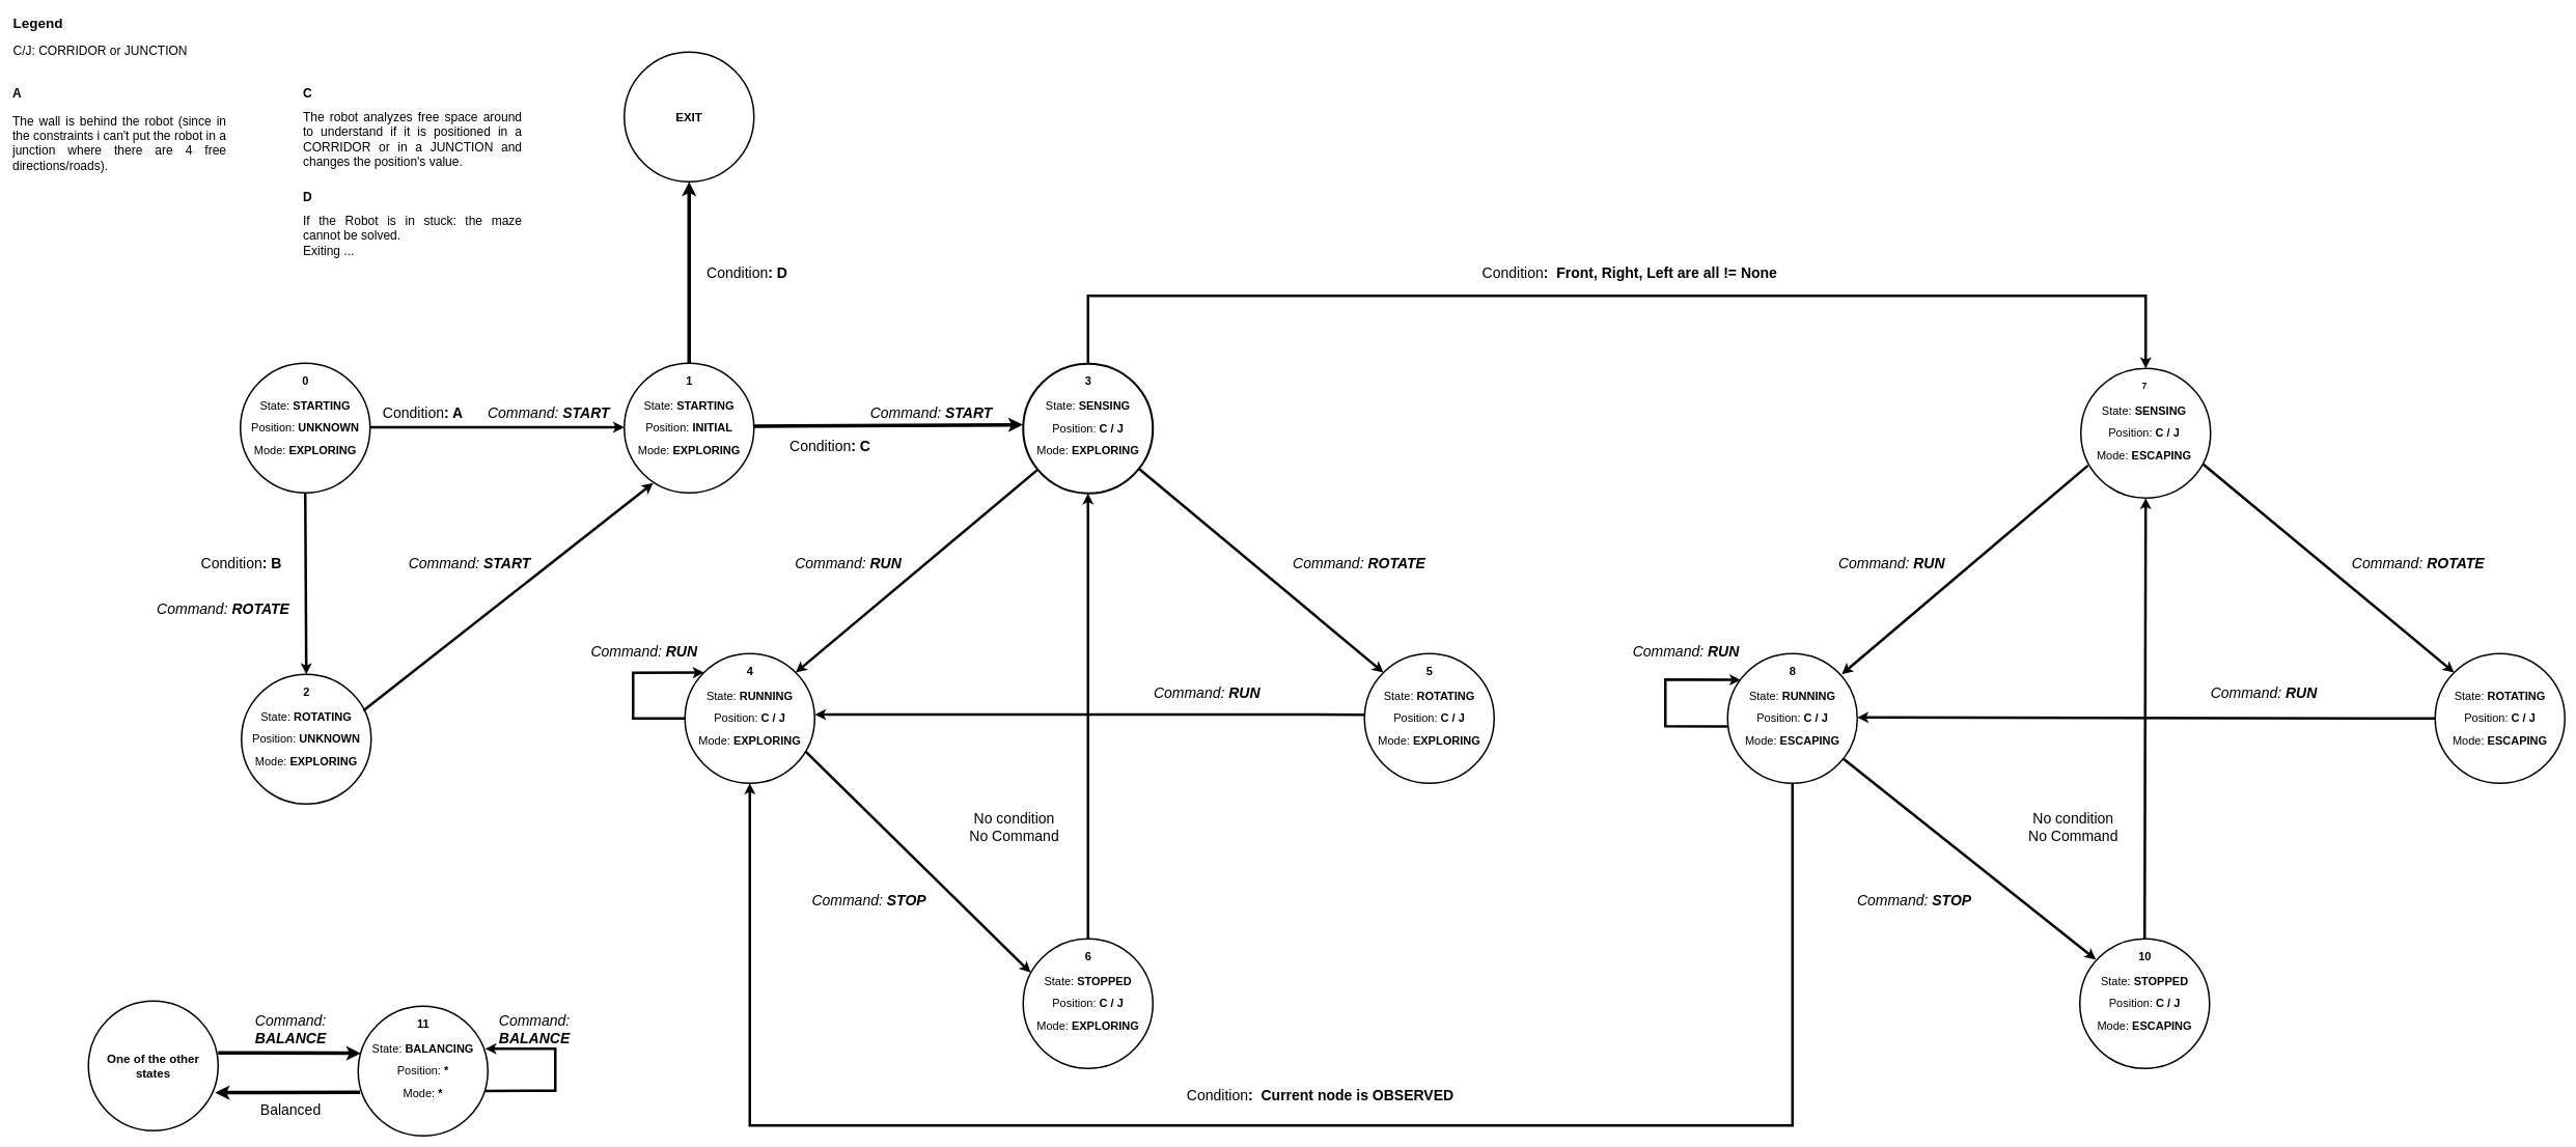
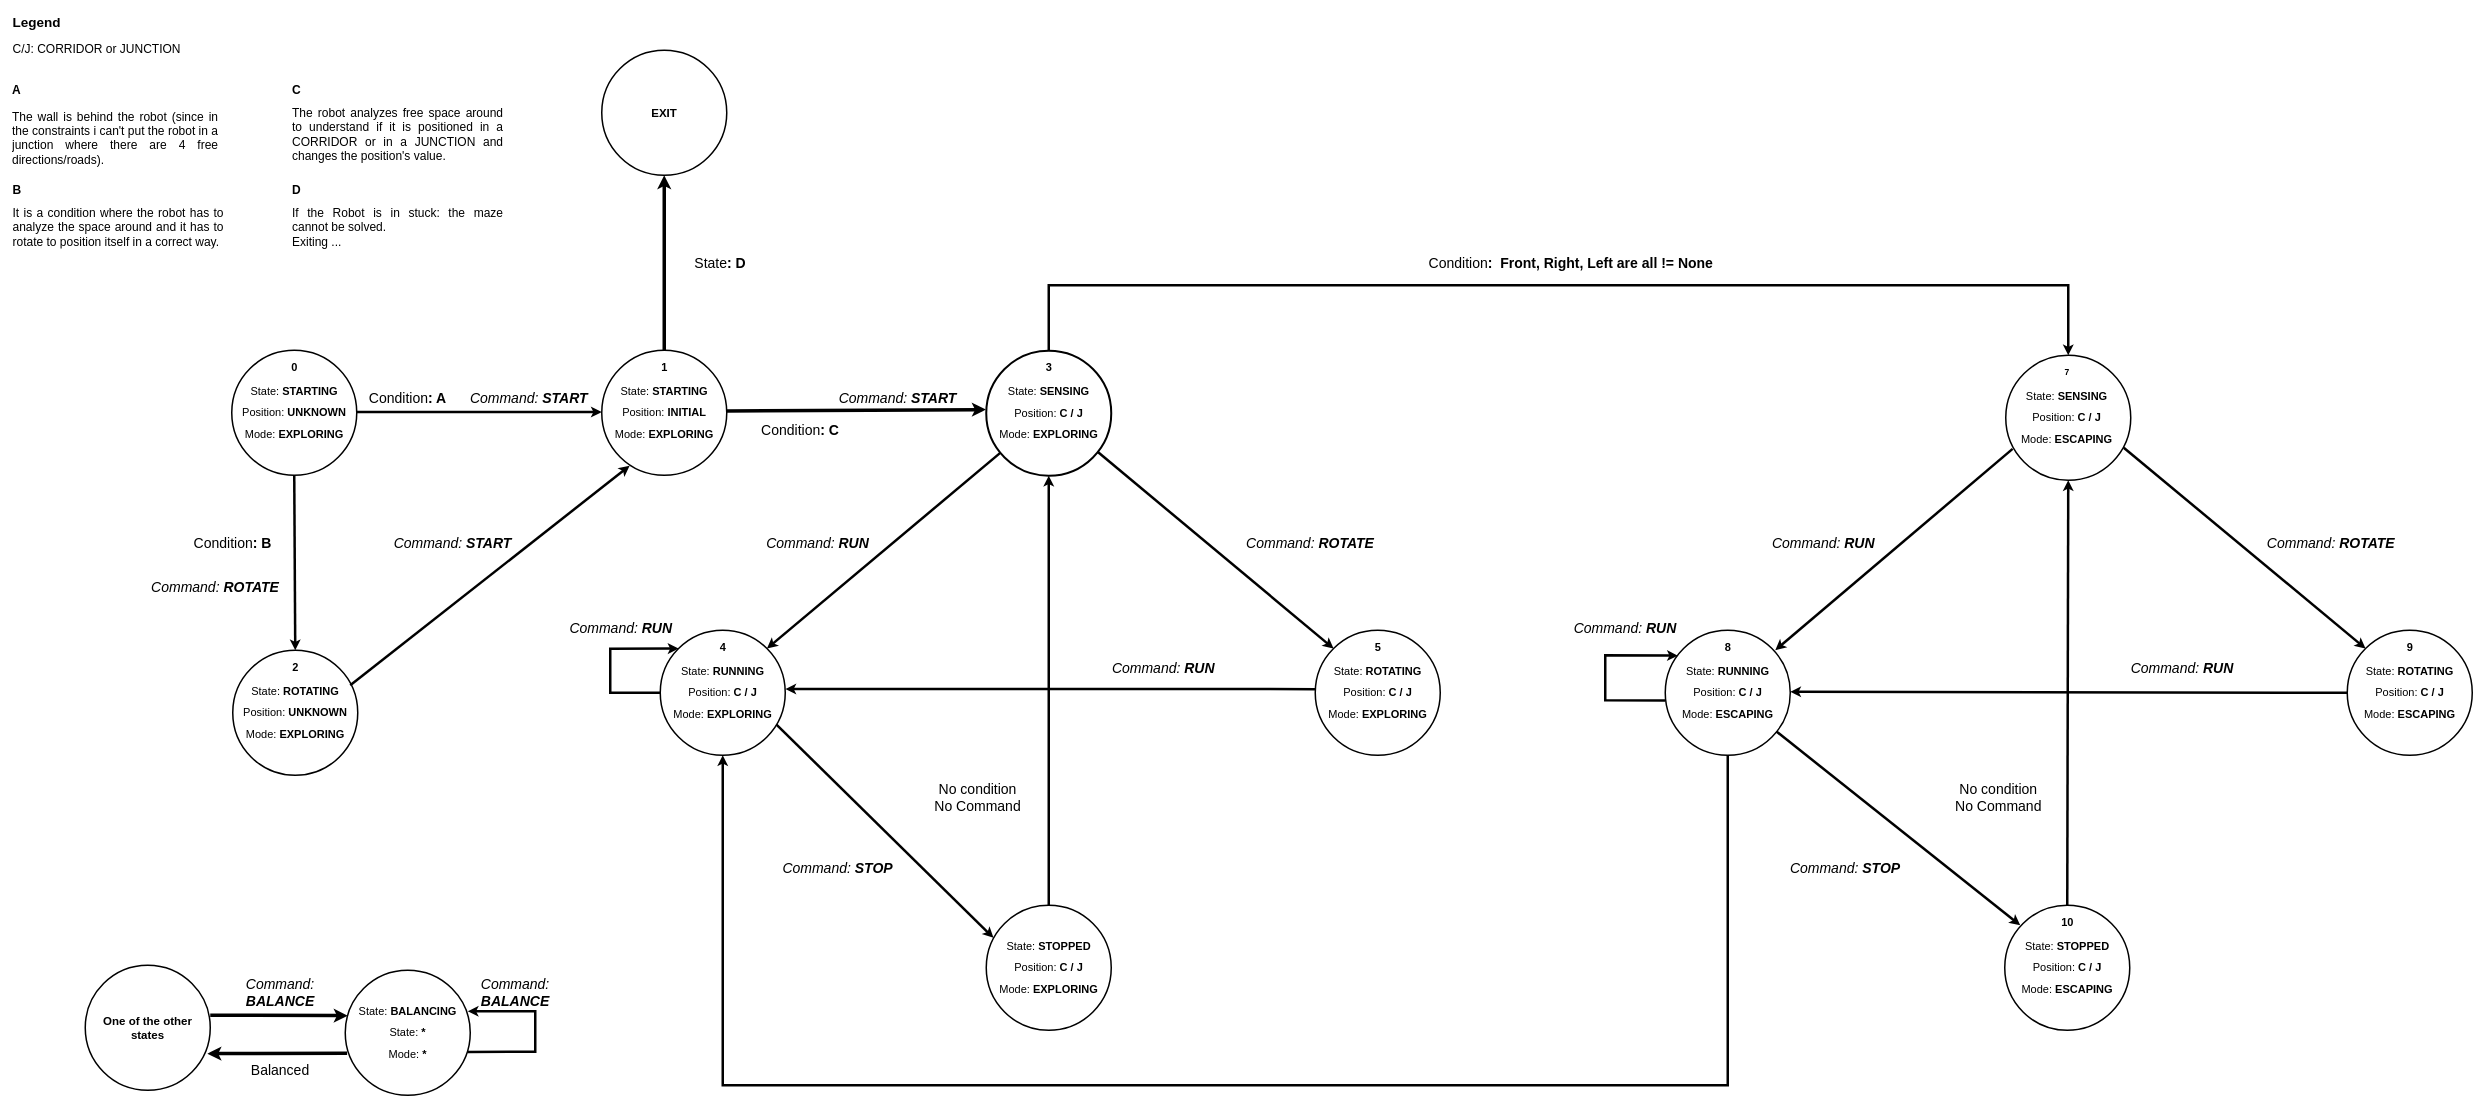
+ <mxCell id="101" value="&lt;h1 style=&quot;font-size: 24px;&quot; align=&quot;justify&quot;&gt;B&lt;br&gt;&lt;/h1&gt;&lt;div style=&quot;font-size: 24px;&quot; align=&quot;justify&quot;&gt;&lt;font style=&quot;font-size: 24px;&quot;&gt;It is a condition where the robot has to analyze the space around and it has to rotate to position itself in a correct way.&lt;/font&gt;&lt;/div&gt;" style="text;html=1;strokeColor=none;fillColor=none;spacing=5;spacingTop=-20;whiteSpace=wrap;overflow=hidden;rounded=0;" parent="1" vertex="1"><mxGeometry x="20" y="360" width="430" height="180" as="geometry" /></mxCell>
- <mxCell id="123" value="Condition&lt;b style=&quot;font-size: 28px;&quot;&gt;: D&lt;br style=&quot;font-size: 28px;&quot;&gt;&lt;/b&gt;" style="text;html=1;strokeColor=none;fillColor=none;align=center;verticalAlign=middle;whiteSpace=wrap;rounded=0;fontSize=28;" vertex="1" parent="1"><mxGeometry x="1340" y="510" width="200" height="30" as="geometry" /></mxCell>
+ <mxCell id="123" value="State&lt;b style=&quot;font-size: 28px;&quot;&gt;: D&lt;br style=&quot;font-size: 28px;&quot;&gt;&lt;/b&gt;" style="text;html=1;strokeColor=none;fillColor=none;align=center;verticalAlign=middle;whiteSpace=wrap;rounded=0;fontSize=28;" vertex="1" parent="1"><mxGeometry x="1340" y="510" width="200" height="30" as="geometry" /></mxCell>
+ <mxCell id="72" value="&lt;font style=&quot;font-size: 22px;&quot;&gt;&lt;b style=&quot;font-size: 22px;&quot;&gt;9&lt;/b&gt;&lt;/font&gt;" style="text;html=1;strokeColor=none;fillColor=none;align=center;verticalAlign=middle;whiteSpace=wrap;rounded=0;fontSize=22;" vertex="1" parent="67"><mxGeometry x="90" y="20" width="70.77" height="28.85" as="geometry" /></mxCell>
- <mxCell id="48" value="&lt;font style=&quot;font-size: 22px;&quot;&gt;&lt;b style=&quot;font-size: 22px;&quot;&gt;6&lt;/b&gt;&lt;/font&gt;" style="text;html=1;strokeColor=none;fillColor=none;align=center;verticalAlign=middle;whiteSpace=wrap;rounded=0;fontSize=22;" vertex="1" parent="43"><mxGeometry x="90" y="20" width="70.77" height="28.85" as="geometry" /></mxCell>
- <mxCell id="108" value="&lt;font style=&quot;font-size: 22px;&quot;&gt;&lt;b style=&quot;font-size: 22px;&quot;&gt;11&lt;/b&gt;&lt;/font&gt;" style="text;html=1;strokeColor=none;fillColor=none;align=center;verticalAlign=middle;whiteSpace=wrap;rounded=0;fontSize=22;" vertex="1" parent="103"><mxGeometry x="90" y="20" width="70.77" height="28.85" as="geometry" /></mxCell>
- <mxCell id="106" value="&lt;font style=&quot;font-size: 22px;&quot;&gt;Position: &lt;b style=&quot;font-size: 22px;&quot;&gt;*&lt;/b&gt;&lt;/font&gt;" style="text;html=1;strokeColor=none;fillColor=none;align=center;verticalAlign=middle;whiteSpace=wrap;rounded=0;fontSize=22;" parent="103" vertex="1"><mxGeometry x="19.231" y="110.577" width="211.538" height="28.846" as="geometry" /></mxCell>
+ <mxCell id="106" value="&lt;font style=&quot;font-size: 22px;&quot;&gt;State: &lt;b style=&quot;font-size: 22px;&quot;&gt;*&lt;/b&gt;&lt;/font&gt;" style="text;html=1;strokeColor=none;fillColor=none;align=center;verticalAlign=middle;whiteSpace=wrap;rounded=0;fontSize=22;" parent="103" vertex="1"><mxGeometry x="19.231" y="110.577" width="211.538" height="28.846" as="geometry" /></mxCell>
- <mxCell id="99" value="Condition&lt;b style=&quot;font-size: 28px;&quot;&gt;:&amp;nbsp; Current node is OBSERVED&lt;br style=&quot;font-size: 28px;&quot;&gt;&lt;/b&gt;" style="text;html=1;strokeColor=none;fillColor=none;align=center;verticalAlign=middle;whiteSpace=wrap;rounded=0;fontSize=28;" parent="1" vertex="1"><mxGeometry x="2250" y="2067" width="590" height="90" as="geometry" /></mxCell>
